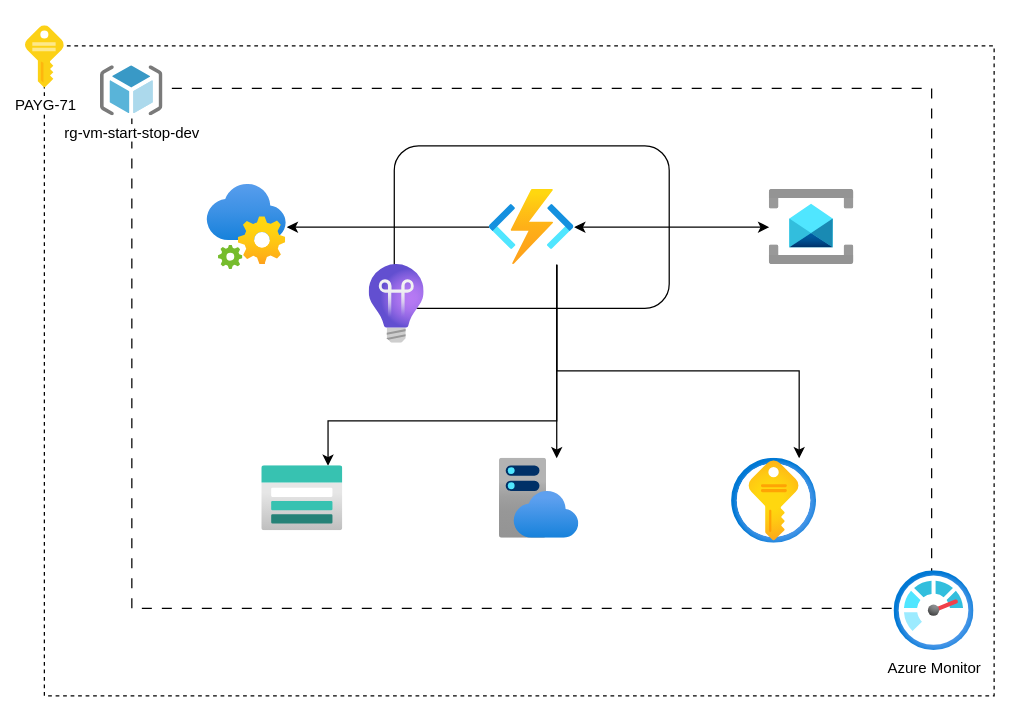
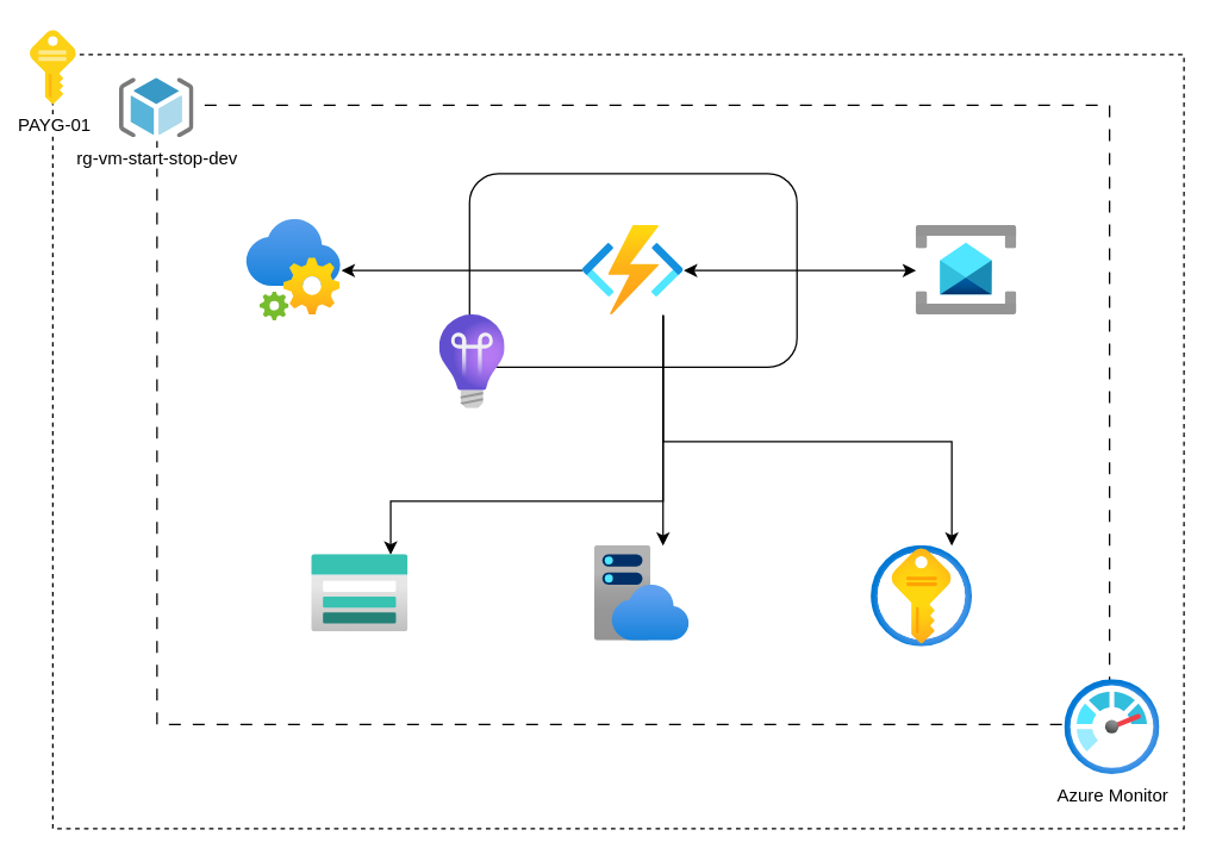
- <mxCell id="5" value="PAYG-71" style="image;sketch=0;aspect=fixed;html=1;points=[];align=center;fontSize=12;image=img/lib/mscae/Key.svg;" vertex="1" parent="1"><mxGeometry x="20" y="20" width="31" height="50" as="geometry" /></mxCell>
+ <mxCell id="5" value="PAYG-01" style="image;sketch=0;aspect=fixed;html=1;points=[];align=center;fontSize=12;image=img/lib/mscae/Key.svg;" vertex="1" parent="1"><mxGeometry x="20" y="20" width="31" height="50" as="geometry" /></mxCell>
